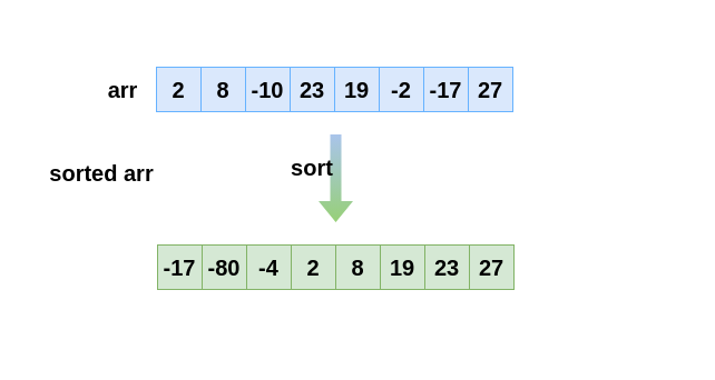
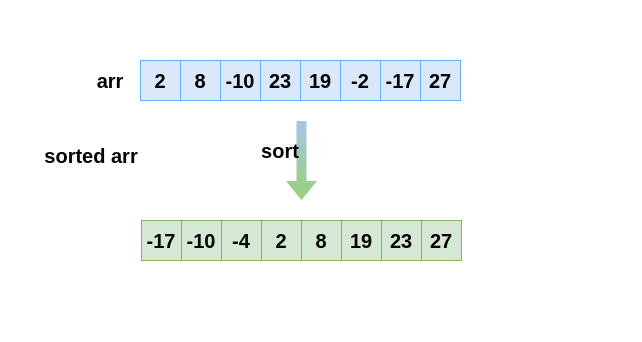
- <mxCell id="28" value="&lt;b&gt;&lt;font style=&quot;font-size: 20px&quot;&gt;-80&lt;/font&gt;&lt;/b&gt;" style="text;html=1;strokeColor=none;fillColor=none;align=center;verticalAlign=middle;whiteSpace=wrap;rounded=0;" parent="1" vertex="1"><mxGeometry x="171" y="225" width="60" height="30" as="geometry" /></mxCell>
+ <mxCell id="28" value="&lt;b&gt;&lt;font style=&quot;font-size: 20px&quot;&gt;-10&lt;/font&gt;&lt;/b&gt;" style="text;html=1;strokeColor=none;fillColor=none;align=center;verticalAlign=middle;whiteSpace=wrap;rounded=0;" parent="1" vertex="1"><mxGeometry x="171" y="225" width="60" height="30" as="geometry" /></mxCell>
